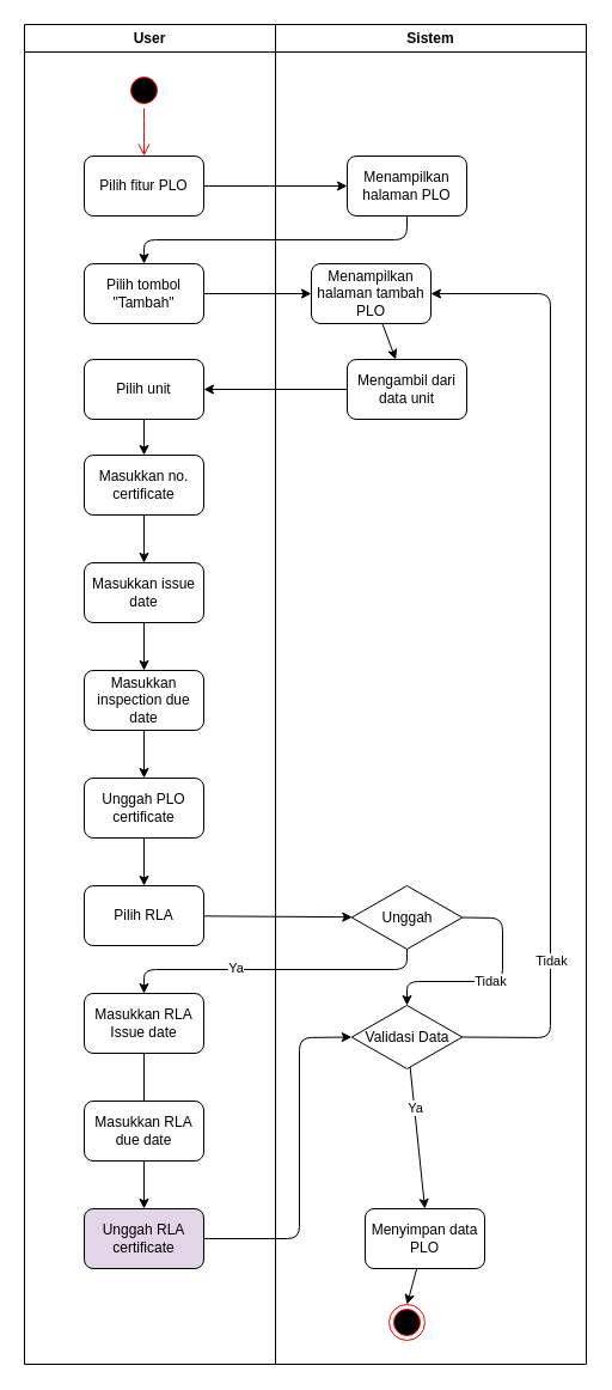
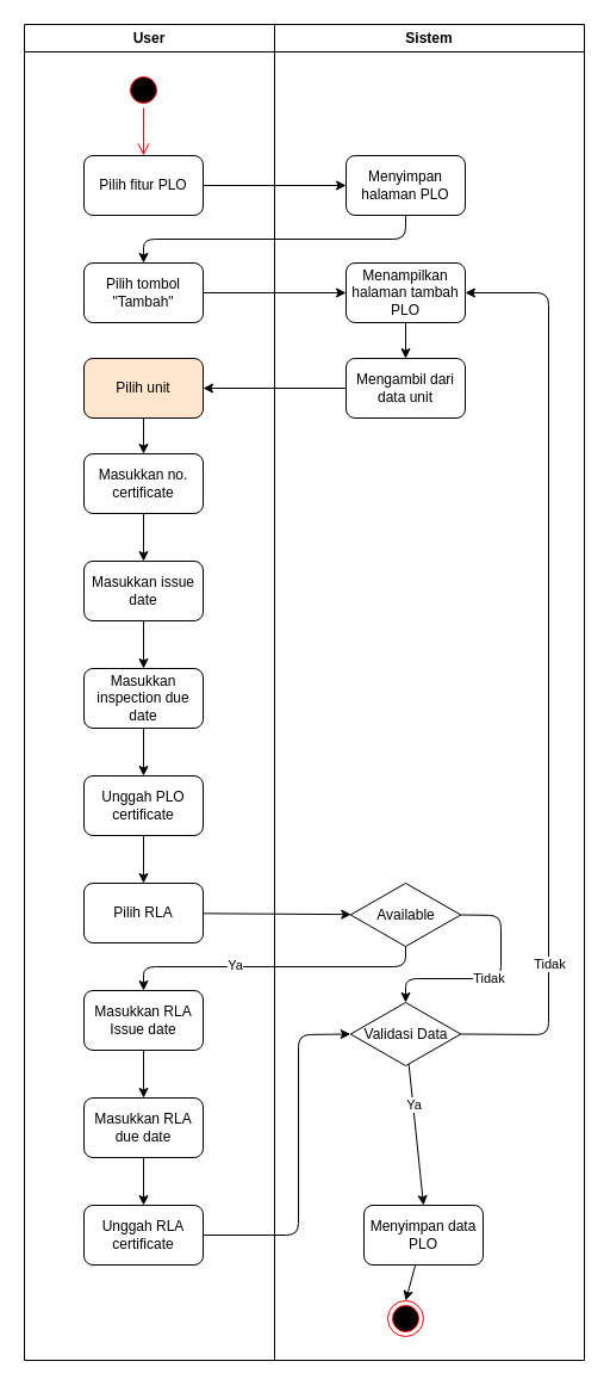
- <mxCell id="24" value="Menampilkan halaman PLO" style="rounded=1;whiteSpace=wrap;html=1;" parent="23" vertex="1"><mxGeometry x="60" y="110" width="100" height="50" as="geometry" /></mxCell>
+ <mxCell id="24" value="Menyimpan halaman PLO" style="rounded=1;whiteSpace=wrap;html=1;" parent="23" vertex="1"><mxGeometry x="60" y="110" width="100" height="50" as="geometry" /></mxCell>
- <mxCell id="27" value="Menampilkan halaman tambah PLO" style="rounded=1;whiteSpace=wrap;html=1;" parent="23" vertex="1"><mxGeometry x="30" y="200" width="100" height="50" as="geometry" /></mxCell>
+ <mxCell id="27" value="Menampilkan halaman tambah PLO" style="rounded=1;whiteSpace=wrap;html=1;" parent="23" vertex="1"><mxGeometry x="60" y="200" width="100" height="50" as="geometry" /></mxCell>
- <mxCell id="8" value="Pilih unit" style="rounded=1;whiteSpace=wrap;html=1;" parent="2" vertex="1"><mxGeometry x="50" y="280" width="100" height="50" as="geometry" /></mxCell>
+ <mxCell id="8" value="Pilih unit" style="rounded=1;whiteSpace=wrap;html=1;fillColor=#ffe6cc;" parent="2" vertex="1"><mxGeometry x="50" y="280" width="100" height="50" as="geometry" /></mxCell>
- <mxCell id="30" value="Unggah" style="rhombus;whiteSpace=wrap;html=1;" parent="23" vertex="1"><mxGeometry x="63.75" y="720" width="92.5" height="53" as="geometry" /></mxCell>
+ <mxCell id="30" value="Available" style="rhombus;whiteSpace=wrap;html=1;" parent="23" vertex="1"><mxGeometry x="63.75" y="720" width="92.5" height="53" as="geometry" /></mxCell>
- <mxCell id="17" value="" style="edgeStyle=none;html=1;endArrow=none;" parent="2" source="18" target="20" edge="1"><mxGeometry relative="1" as="geometry" /></mxCell>
+ <mxCell id="17" value="" style="edgeStyle=none;html=1;" parent="2" source="18" target="20" edge="1"><mxGeometry relative="1" as="geometry" /></mxCell>
- <mxCell id="21" value="Unggah RLA certificate" style="rounded=1;whiteSpace=wrap;html=1;fillColor=#e1d5e7;" parent="2" vertex="1"><mxGeometry x="50" y="990" width="100" height="50" as="geometry" /></mxCell>
+ <mxCell id="21" value="Unggah RLA certificate" style="rounded=1;whiteSpace=wrap;html=1;" parent="2" vertex="1"><mxGeometry x="50" y="990" width="100" height="50" as="geometry" /></mxCell>
